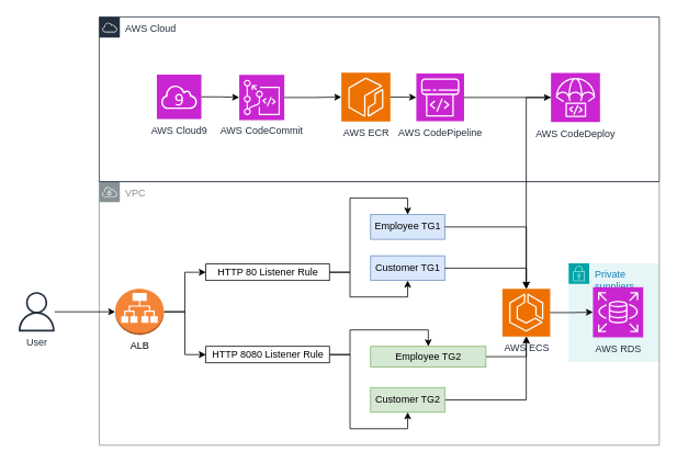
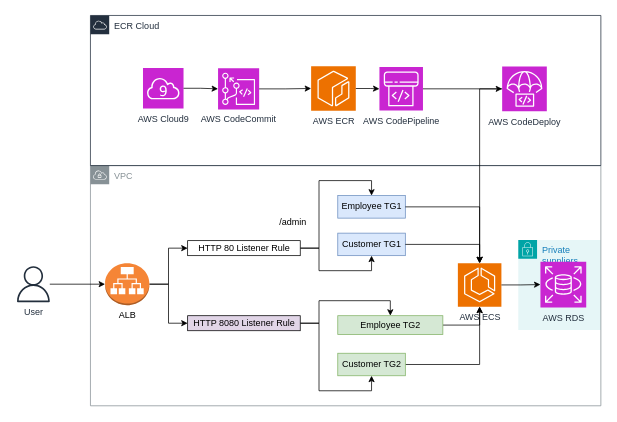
- <mxCell id="4" value="AWS Cloud" style="points=[[0,0],[0.25,0],[0.5,0],[0.75,0],[1,0],[1,0.25],[1,0.5],[1,0.75],[1,1],[0.75,1],[0.5,1],[0.25,1],[0,1],[0,0.75],[0,0.5],[0,0.25]];outlineConnect=0;gradientColor=none;html=1;whiteSpace=wrap;fontSize=12;fontStyle=0;container=1;pointerEvents=0;collapsible=0;recursiveResize=0;shape=mxgraph.aws4.group;grIcon=mxgraph.aws4.group_aws_cloud;strokeColor=#232F3E;fillColor=none;verticalAlign=top;align=left;spacingLeft=30;fontColor=#232F3E;dashed=0;" vertex="1" parent="1"><mxGeometry x="120" y="20" width="680" height="200" as="geometry" /></mxCell>
+ <mxCell id="4" value="ECR Cloud" style="points=[[0,0],[0.25,0],[0.5,0],[0.75,0],[1,0],[1,0.25],[1,0.5],[1,0.75],[1,1],[0.75,1],[0.5,1],[0.25,1],[0,1],[0,0.75],[0,0.5],[0,0.25]];outlineConnect=0;gradientColor=none;html=1;whiteSpace=wrap;fontSize=12;fontStyle=0;container=1;pointerEvents=0;collapsible=0;recursiveResize=0;shape=mxgraph.aws4.group;grIcon=mxgraph.aws4.group_aws_cloud;strokeColor=#232F3E;fillColor=none;verticalAlign=top;align=left;spacingLeft=30;fontColor=#232F3E;dashed=0;" vertex="1" parent="1"><mxGeometry x="120" y="20" width="680" height="200" as="geometry" /></mxCell>
+ <mxCell id="36" value="/admin" style="text;html=1;align=center;verticalAlign=middle;whiteSpace=wrap;rounded=0;" vertex="1" parent="1"><mxGeometry x="360" y="280" width="60" height="30" as="geometry" /></mxCell>
- <mxCell id="23" value="HTTP 8080 Listener Rule" style="rounded=0;whiteSpace=wrap;html=1;" vertex="1" parent="1"><mxGeometry x="249.5" y="420" width="150" height="20" as="geometry" /></mxCell>
+ <mxCell id="23" value="HTTP 8080 Listener Rule" style="rounded=0;whiteSpace=wrap;html=1;fillColor=#e1d5e7;" vertex="1" parent="1"><mxGeometry x="249.5" y="420" width="150" height="20" as="geometry" /></mxCell>
